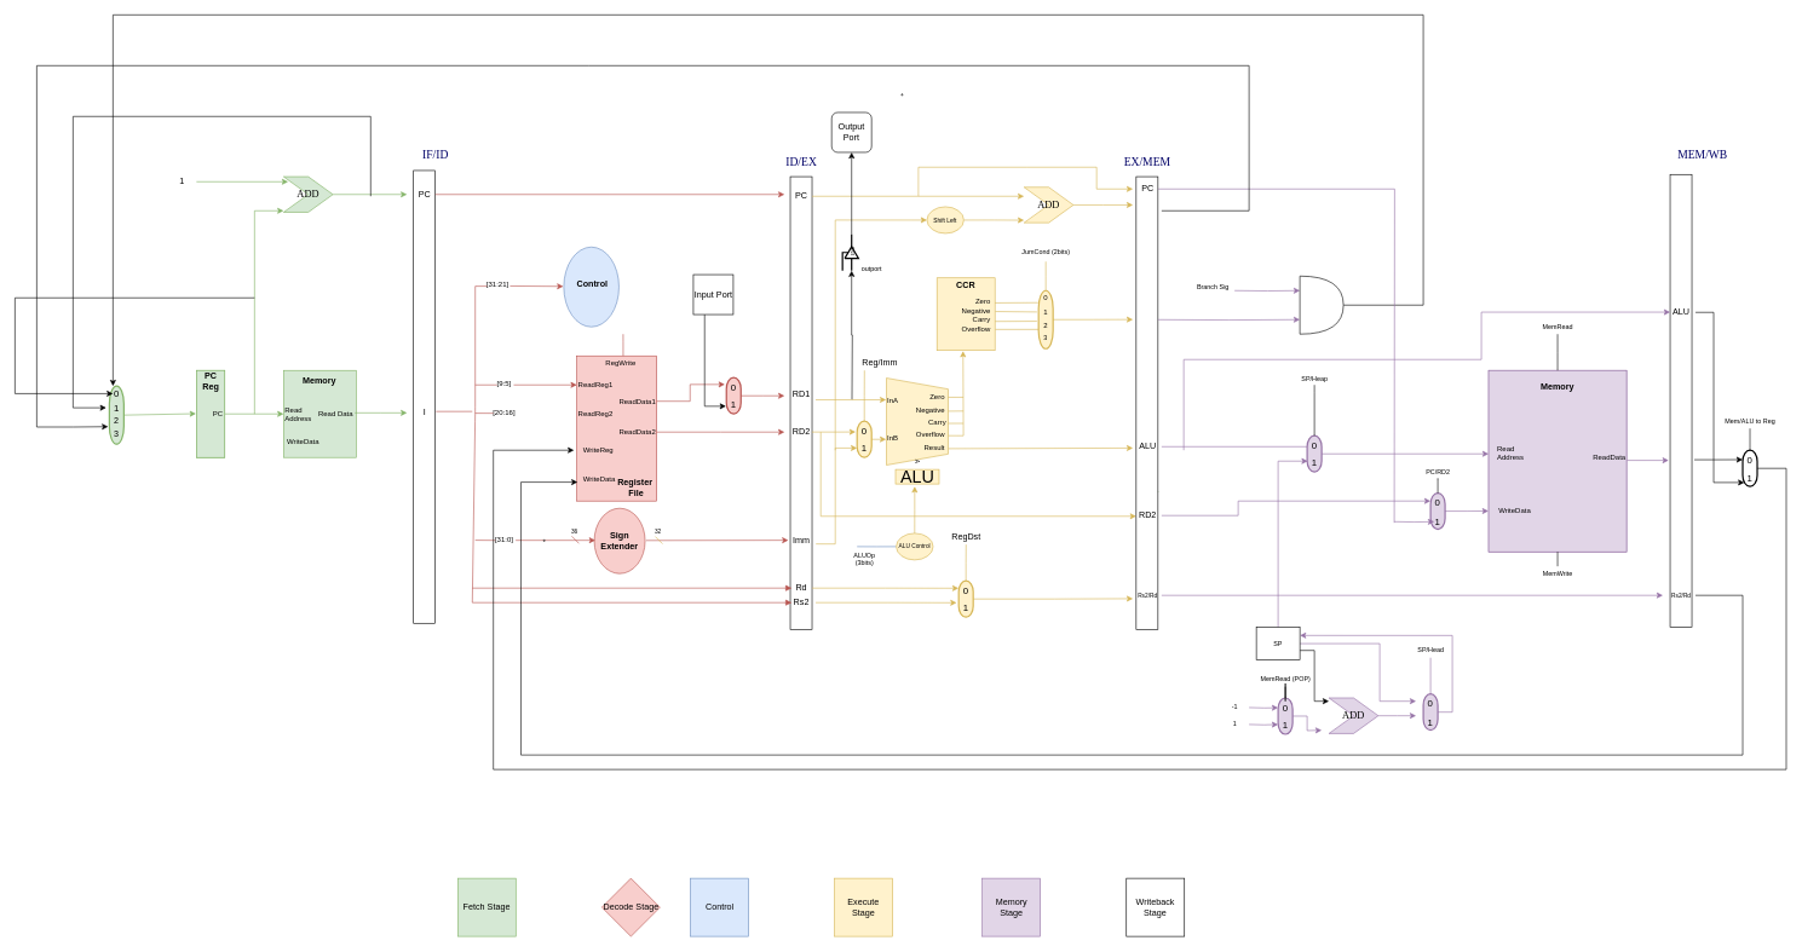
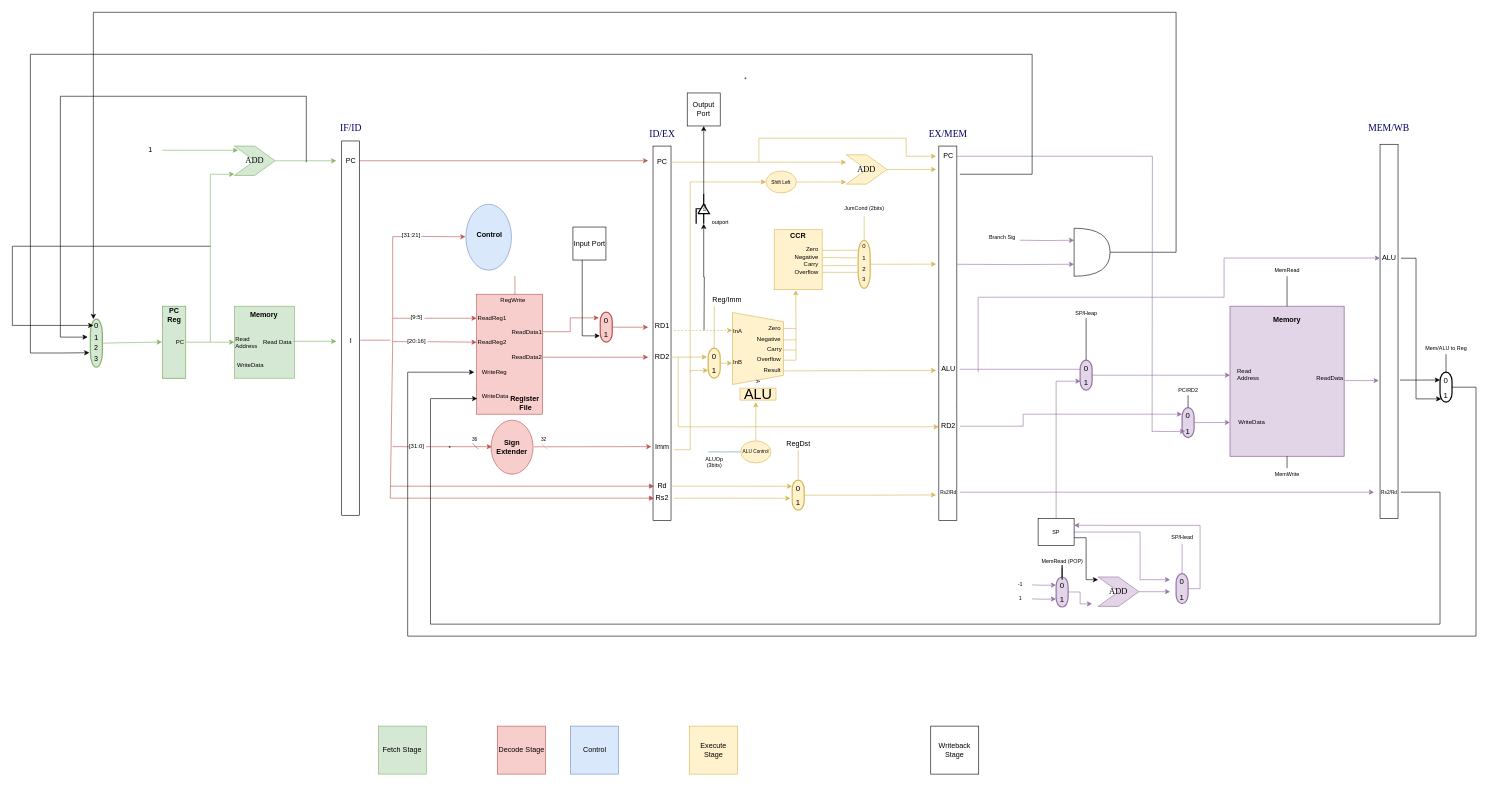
- <mxCell id="177" value="Output Port" style="whiteSpace=wrap;html=1;aspect=fixed;rounded=1;" parent="1" vertex="1"><mxGeometry x="1145" y="154.5" width="55" height="55" as="geometry" /></mxCell>
+ <mxCell id="177" value="Output Port" style="whiteSpace=wrap;html=1;aspect=fixed;" parent="1" vertex="1"><mxGeometry x="1145" y="154.5" width="55" height="55" as="geometry" /></mxCell>
- <mxCell id="106" value="&lt;font style=&quot;font-size: 16px; font-family: Calibri; direction: ltr; letter-spacing: 0px; line-height: 120%; opacity: 1;&quot;&gt;IF/ID&lt;br&gt;&lt;/font&gt;" style="verticalAlign=middle;align=center;vsdxID=318;fillColor=none;gradientColor=none;shape=stencil(nZBLDoAgDERP0z3SIyjew0SURgSD+Lu9kMZoXLhwN9O+tukAlrNpJg1SzDH4QW/URgNYgZTkjA4UkwJUgGXng+6DX1zLfmoymdXo17xh5zmRJ6Q42BWCfc2oJfdAr+Yv+AP9Cb7OJ3H/2JG1HNGz/84klThPVCc=);strokeColor=none;strokeWidth=2;labelBackgroundColor=none;rounded=0;html=1;whiteSpace=wrap;fontColor=#000066;" parent="1" vertex="1"><mxGeometry x="570.5" y="200" width="57" height="25" as="geometry" /></mxCell>
+ <mxCell id="106" value="&lt;font style=&quot;font-size: 16px; font-family: Calibri; direction: ltr; letter-spacing: 0px; line-height: 120%; opacity: 1;&quot;&gt;IF/ID&lt;br&gt;&lt;/font&gt;" style="verticalAlign=middle;align=center;vsdxID=318;fillColor=none;gradientColor=none;shape=stencil(nZBLDoAgDERP0z3SIyjew0SURgSD+Lu9kMZoXLhwN9O+tukAlrNpJg1SzDH4QW/URgNYgZTkjA4UkwJUgGXng+6DX1zLfmoymdXo17xh5zmRJ6Q42BWCfc2oJfdAr+Yv+AP9Cb7OJ3H/2JG1HNGz/84klThPVCc=);strokeColor=none;strokeWidth=2;labelBackgroundColor=none;rounded=0;html=1;whiteSpace=wrap;fontColor=#000066;" parent="1" vertex="1"><mxGeometry x="555.5" y="200" width="57" height="25" as="geometry" /></mxCell>
- <mxCell id="108" value="&lt;font style=&quot;font-size: 16px; font-family: Calibri; direction: ltr; letter-spacing: 0px; line-height: 120%; opacity: 1;&quot;&gt;MEM/WB&lt;br&gt;&lt;/font&gt;" style="verticalAlign=middle;align=center;vsdxID=565;fillColor=none;gradientColor=none;shape=stencil(nZBLDoAgDERP0z3SIyjew0SURgSD+Lu9kMZoXLhwN9O+tukAlrNpJg1SzDH4QW/URgNYgZTkjA4UkwJUgGXng+6DX1zLfmoymdXo17xh5zmRJ6Q42BWCfc2oJfdAr+Yv+AP9Cb7OJ3H/2JG1HNGz/84klThPVCc=);strokeColor=none;strokeWidth=2;labelBackgroundColor=none;rounded=0;html=1;whiteSpace=wrap;fontColor=#000066;" parent="1" vertex="1"><mxGeometry x="2301" y="200" width="88" height="25" as="geometry" /></mxCell>
+ <mxCell id="108" value="&lt;font style=&quot;font-size: 16px; font-family: Calibri; direction: ltr; letter-spacing: 0px; line-height: 120%; opacity: 1;&quot;&gt;MEM/WB&lt;br&gt;&lt;/font&gt;" style="verticalAlign=middle;align=center;vsdxID=565;fillColor=none;gradientColor=none;shape=stencil(nZBLDoAgDERP0z3SIyjew0SURgSD+Lu9kMZoXLhwN9O+tukAlrNpJg1SzDH4QW/URgNYgZTkjA4UkwJUgGXng+6DX1zLfmoymdXo17xh5zmRJ6Q42BWCfc2oJfdAr+Yv+AP9Cb7OJ3H/2JG1HNGz/84klThPVCc=);strokeColor=none;strokeWidth=2;labelBackgroundColor=none;rounded=0;html=1;whiteSpace=wrap;fontColor=#000066;" parent="1" vertex="1"><mxGeometry x="2271" y="200" width="88" height="25" as="geometry" /></mxCell>
- <mxCell id="103" style="edgeStyle=orthogonalEdgeStyle;rounded=0;orthogonalLoop=1;jettySize=auto;html=1;entryX=0;entryY=0.5;entryDx=0;entryDy=0;endArrow=classic;endFill=1;strokeColor=#d6b656;fillColor=#fff2cc;" parent="1" source="104" target="126" edge="1"><mxGeometry relative="1" as="geometry"><Array as="points"><mxPoint x="1172" y="551" /></Array></mxGeometry></mxCell>
+ <mxCell id="103" style="edgeStyle=orthogonalEdgeStyle;rounded=0;orthogonalLoop=1;jettySize=auto;html=1;entryX=0;entryY=0.5;entryDx=0;entryDy=0;endArrow=classic;endFill=1;strokeColor=#d6b656;fillColor=#fff2cc;dashed=1;" parent="1" source="104" target="126" edge="1"><mxGeometry relative="1" as="geometry"><Array as="points"><mxPoint x="1172" y="551" /></Array></mxGeometry></mxCell>
+ <mxCell id="17" value="" style="endArrow=classic;html=1;fontSize=8;exitX=0.8;exitY=0.75;exitDx=0;exitDy=0;exitPerimeter=0;fillColor=#f8cecc;strokeColor=#b85450;entryX=0;entryY=0.5;entryDx=0;entryDy=0;" parent="1" source="18" target="30" edge="1"><mxGeometry width="50" height="50" relative="1" as="geometry"><mxPoint x="727" y="560" as="sourcePoint" /><mxPoint x="790" y="560" as="targetPoint" /></mxGeometry></mxCell>
- <mxCell id="54" value="Decode Stage" style="rhombus;whiteSpace=wrap;html=1;aspect=fixed;fillColor=#f8cecc;strokeColor=#b85450;" parent="1" vertex="1"><mxGeometry x="828.5" y="1210" width="80" height="80" as="geometry" /></mxCell>
+ <mxCell id="54" value="Decode Stage" style="whiteSpace=wrap;html=1;aspect=fixed;fillColor=#f8cecc;strokeColor=#b85450;" parent="1" vertex="1"><mxGeometry x="828.5" y="1210" width="80" height="80" as="geometry" /></mxCell>
- <mxCell id="57" value="Memory Stage" style="whiteSpace=wrap;html=1;aspect=fixed;fillColor=#e1d5e7;strokeColor=#9673a6;" parent="1" vertex="1"><mxGeometry x="1352.5" y="1210" width="80" height="80" as="geometry" /></mxCell>
